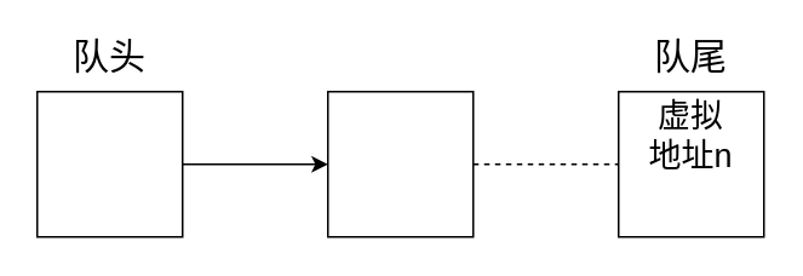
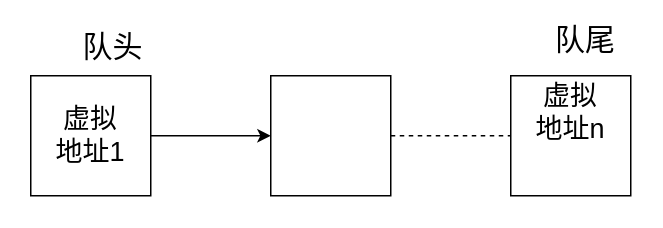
- <mxCell id="9" value="&lt;font style=&quot;font-size: 20px&quot;&gt;队头&lt;/font&gt;" style="text;html=1;strokeColor=none;fillColor=none;align=center;verticalAlign=middle;whiteSpace=wrap;rounded=0;" parent="1" vertex="1"><mxGeometry x="30" y="20" width="60" height="20" as="geometry" /></mxCell>
+ <mxCell id="9" value="&lt;font style=&quot;font-size: 20px&quot;&gt;队头&lt;/font&gt;" style="text;html=1;strokeColor=none;fillColor=none;align=center;verticalAlign=middle;whiteSpace=wrap;rounded=0;" parent="1" vertex="1"><mxGeometry x="45" y="20" width="60" height="20" as="geometry" /></mxCell>
- <mxCell id="10" value="&lt;font style=&quot;font-size: 20px&quot;&gt;队尾&lt;/font&gt;" style="text;html=1;strokeColor=none;fillColor=none;align=center;verticalAlign=middle;whiteSpace=wrap;rounded=0;" parent="1" vertex="1"><mxGeometry x="350" y="20" width="60" height="20" as="geometry" /></mxCell>
+ <mxCell id="10" value="&lt;font style=&quot;font-size: 20px&quot;&gt;队尾&lt;/font&gt;" style="text;html=1;strokeColor=none;fillColor=none;align=center;verticalAlign=middle;whiteSpace=wrap;rounded=0;" parent="1" vertex="1"><mxGeometry x="360" y="15" width="60" height="20" as="geometry" /></mxCell>
+ <mxCell id="6" value="&lt;font style=&quot;font-size: 18px&quot;&gt;虚拟地址1&lt;/font&gt;" style="text;html=1;strokeColor=none;fillColor=none;align=center;verticalAlign=middle;whiteSpace=wrap;rounded=0;" parent="1" vertex="1"><mxGeometry x="35" y="80" width="50" height="20" as="geometry" /></mxCell>
